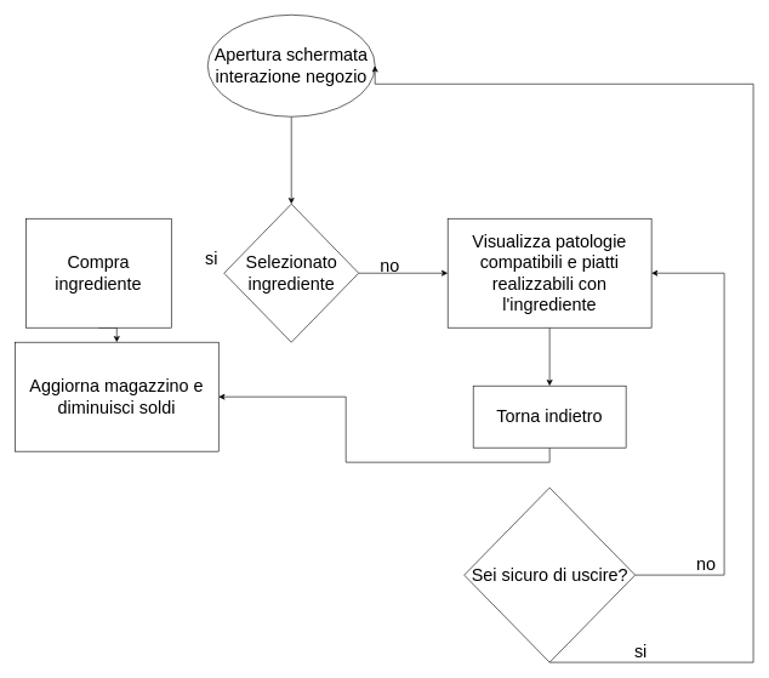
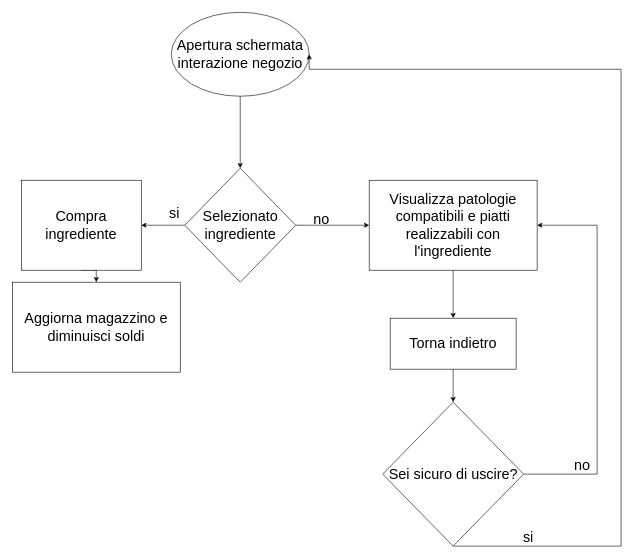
+ <mxCell id="4" style="edgeStyle=orthogonalEdgeStyle;rounded=0;orthogonalLoop=1;jettySize=auto;html=1;exitX=0;exitY=0.5;exitDx=0;exitDy=0;fontSize=24;" edge="1" parent="1" source="6" target="8"><mxGeometry relative="1" as="geometry" /></mxCell>
- <mxCell id="12" style="edgeStyle=orthogonalEdgeStyle;rounded=0;orthogonalLoop=1;jettySize=auto;html=1;exitX=0.5;exitY=1;exitDx=0;exitDy=0;fontSize=24;" edge="1" parent="1" source="13" target="20"><mxGeometry relative="1" as="geometry" /></mxCell>
+ <mxCell id="12" style="edgeStyle=orthogonalEdgeStyle;rounded=0;orthogonalLoop=1;jettySize=auto;html=1;exitX=0.5;exitY=1;exitDx=0;exitDy=0;entryX=0.5;entryY=0;entryDx=0;entryDy=0;fontSize=24;" edge="1" parent="1" source="13" target="16"><mxGeometry relative="1" as="geometry" /></mxCell>
